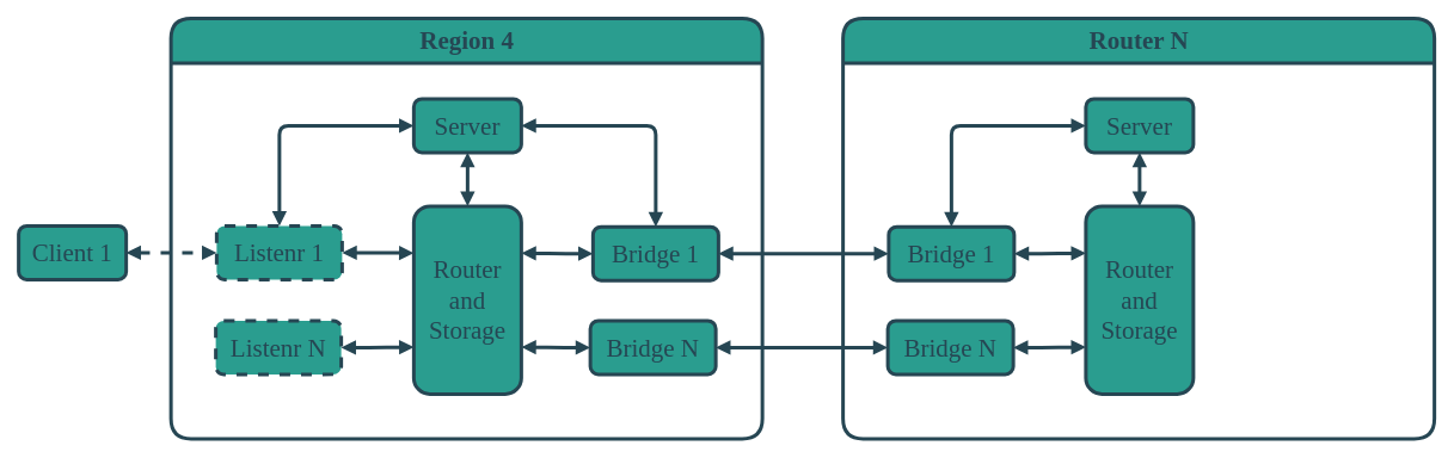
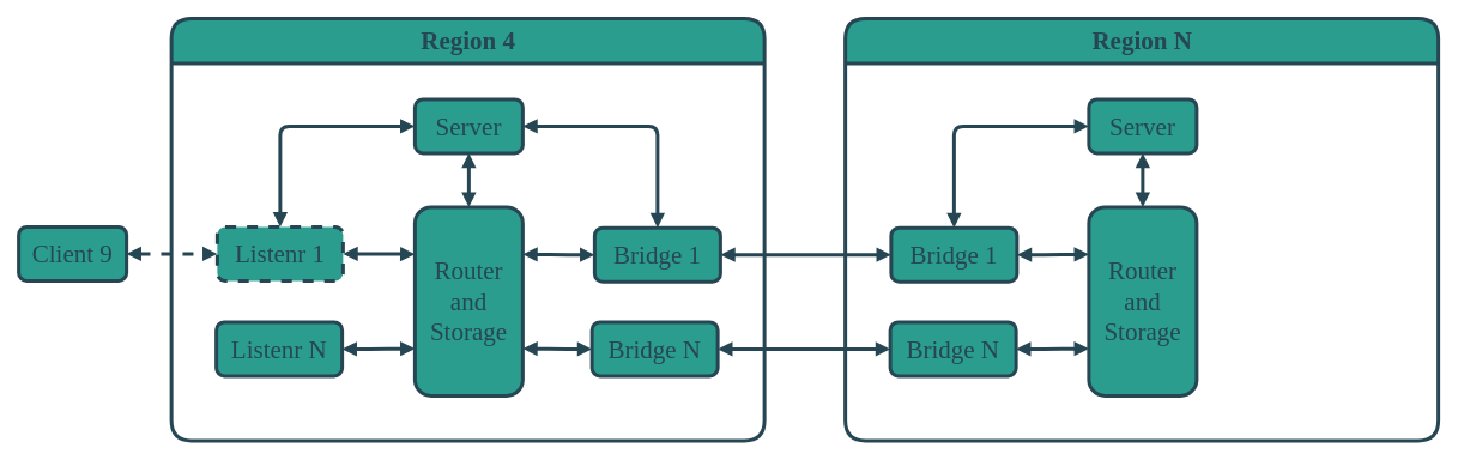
- <mxCell id="19" value="Router N" style="swimlane;rounded=1;shadow=0;fontFamily=Ubuntu;fontSize=28;fontColor=#264653;strokeColor=#264653;strokeWidth=4;fillColor=#2a9d8f;html=1;startSize=50;" vertex="1" parent="1"><mxGeometry x="940" y="20" width="660" height="470" as="geometry" /></mxCell>
+ <mxCell id="19" value="Region N" style="swimlane;rounded=1;shadow=0;fontFamily=Ubuntu;fontSize=28;fontColor=#264653;strokeColor=#264653;strokeWidth=4;fillColor=#2a9d8f;html=1;startSize=50;" vertex="1" parent="1"><mxGeometry x="940" y="20" width="660" height="470" as="geometry" /></mxCell>
- <mxCell id="3" value="Client 1" style="rounded=1;whiteSpace=wrap;html=1;shadow=0;fontFamily=Ubuntu;fontSize=28;fontColor=#264653;strokeColor=#264653;strokeWidth=4;fillColor=#2a9d8f;" vertex="1" parent="1"><mxGeometry x="20" y="252" width="120" height="60" as="geometry" /></mxCell>
+ <mxCell id="3" value="Client 9" style="rounded=1;whiteSpace=wrap;html=1;shadow=0;fontFamily=Ubuntu;fontSize=28;fontColor=#264653;strokeColor=#264653;strokeWidth=4;fillColor=#2a9d8f;" vertex="1" parent="1"><mxGeometry x="20" y="252" width="120" height="60" as="geometry" /></mxCell>
- <mxCell id="7" value="Listenr N" style="rounded=1;whiteSpace=wrap;html=1;shadow=0;fontFamily=Ubuntu;fontSize=28;fontColor=#264653;strokeColor=#264653;strokeWidth=4;fillColor=#2a9d8f;dashed=1;" parent="5" vertex="1"><mxGeometry y="248" width="140" height="60" as="geometry" /></mxCell>
+ <mxCell id="7" value="Listenr N" style="rounded=1;whiteSpace=wrap;html=1;shadow=0;fontFamily=Ubuntu;fontSize=28;fontColor=#264653;strokeColor=#264653;strokeWidth=4;fillColor=#2a9d8f;" parent="5" vertex="1"><mxGeometry y="248" width="140" height="60" as="geometry" /></mxCell>
